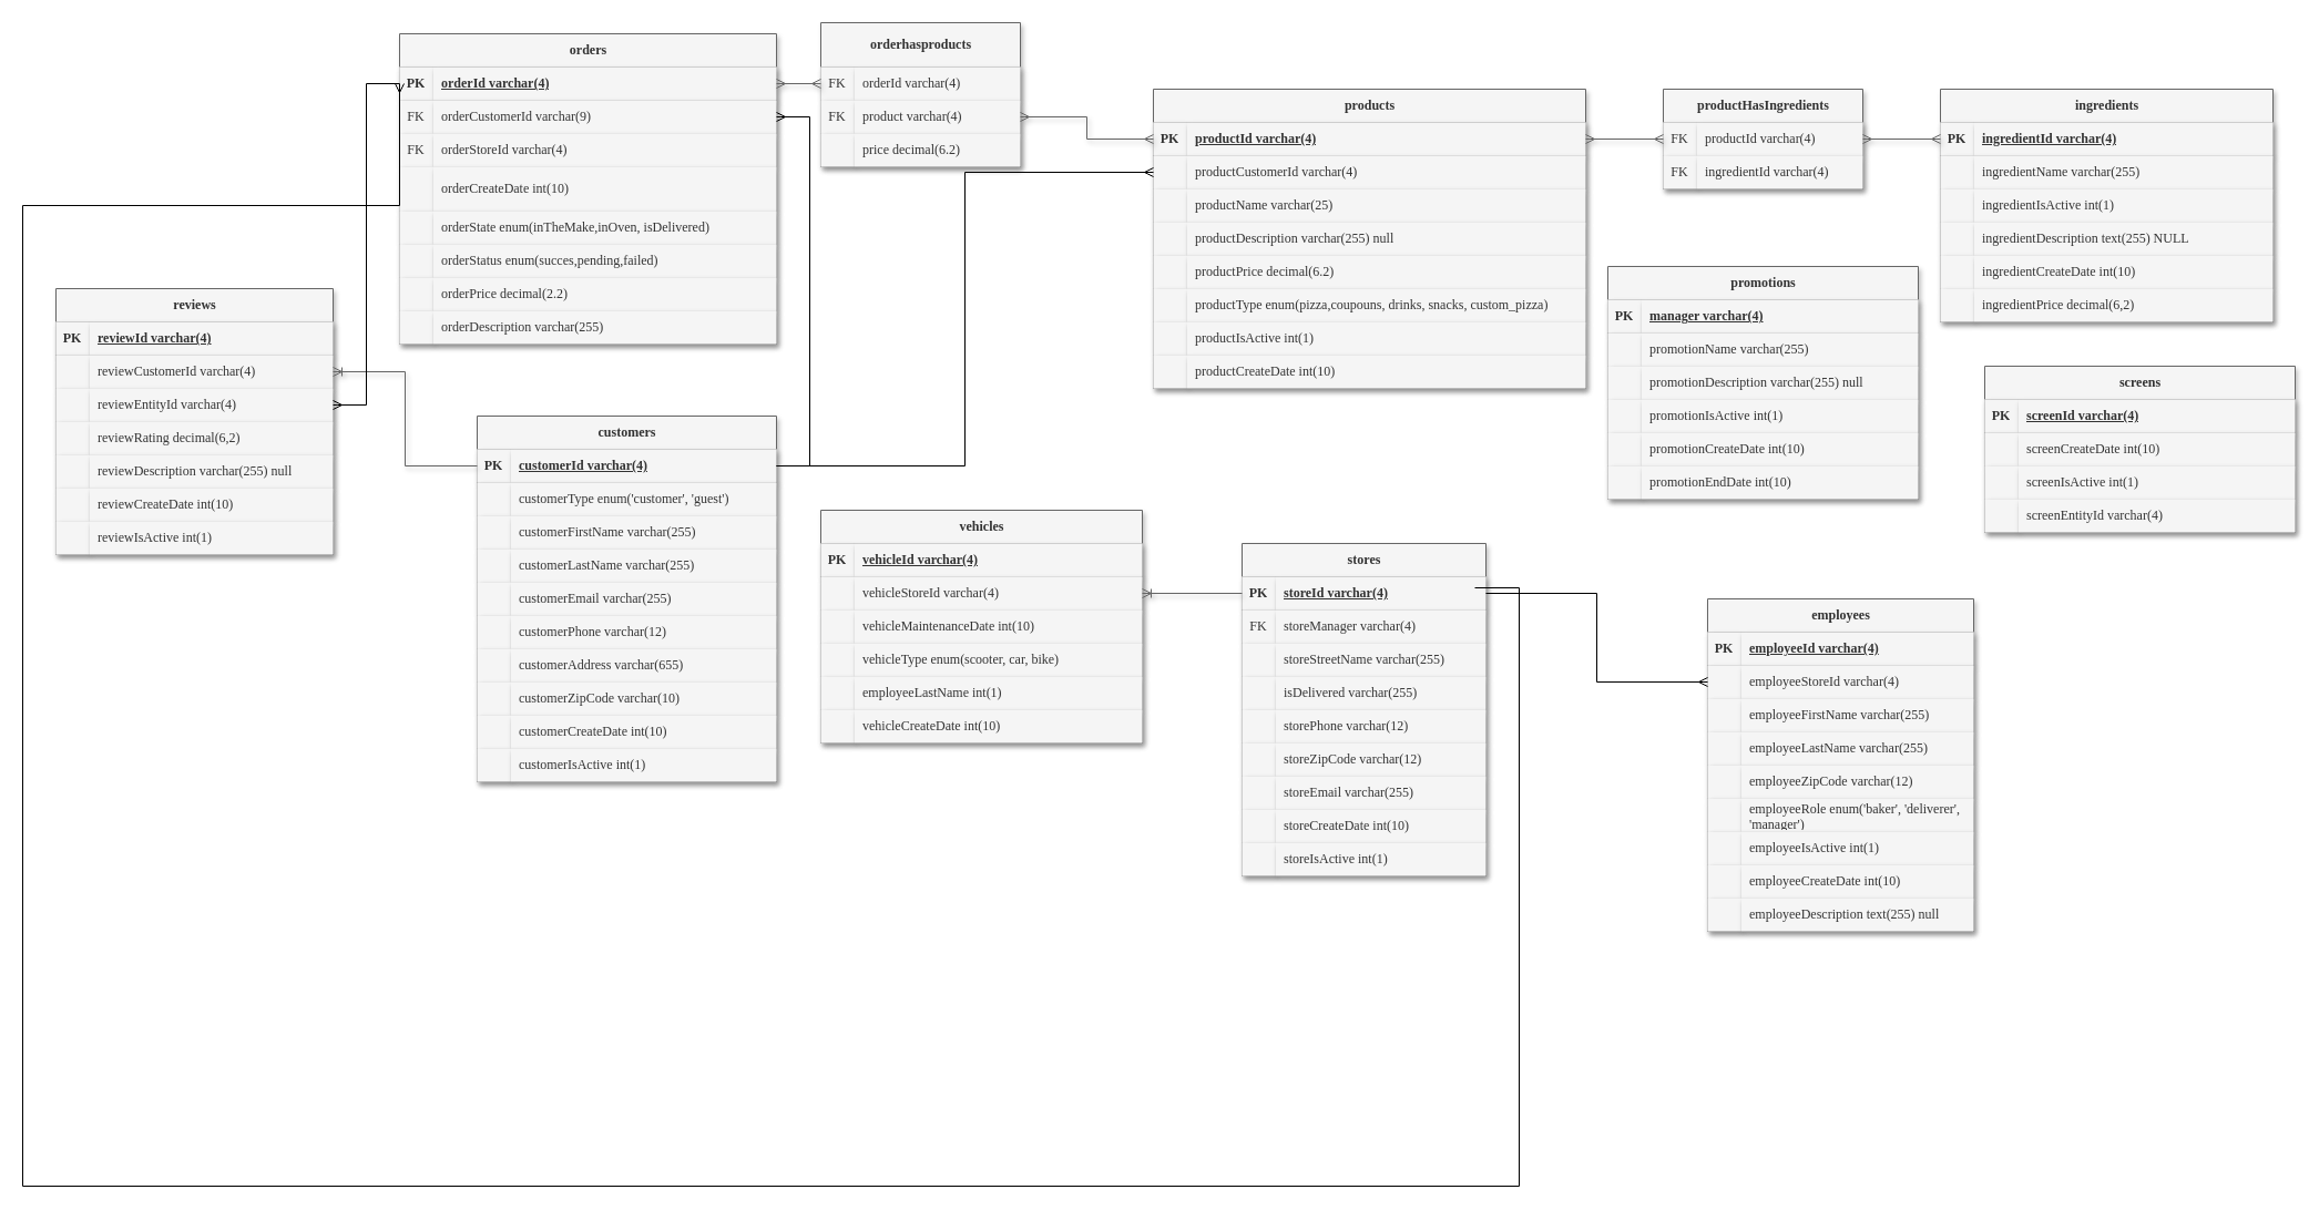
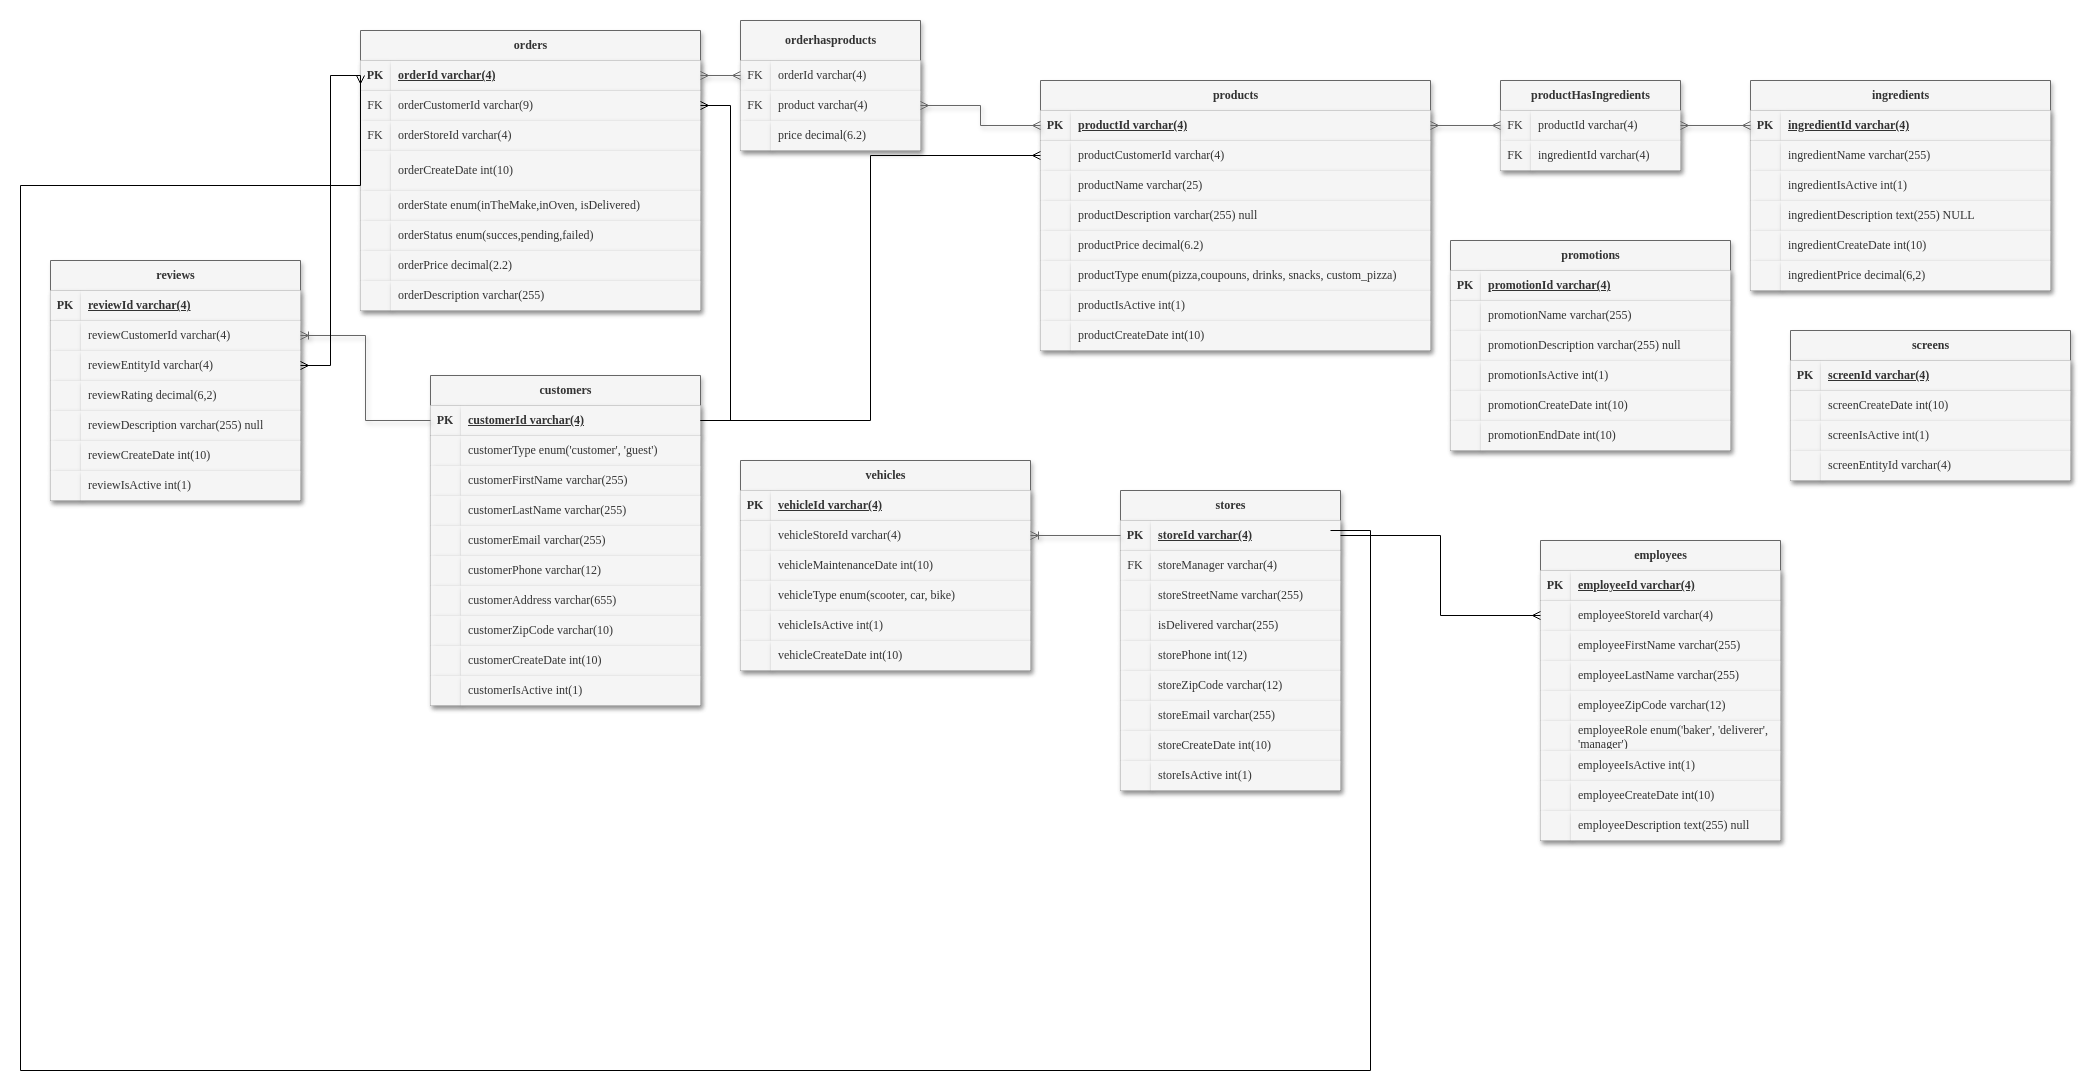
- <mxCell id="221" value="manager varchar(4)" style="shape=partialRectangle;connectable=0;fillColor=#f5f5f5;top=0;left=0;bottom=0;right=0;align=left;spacingLeft=6;fontStyle=5;overflow=hidden;whiteSpace=wrap;html=1;fontColor=#333333;strokeColor=#666666;shadow=1;fontFamily=Tahoma;" parent="219" vertex="1"><mxGeometry x="30" width="250" height="30" as="geometry"><mxRectangle width="250" height="30" as="alternateBounds" /></mxGeometry></mxCell>
+ <mxCell id="221" value="promotionId varchar(4)" style="shape=partialRectangle;connectable=0;fillColor=#f5f5f5;top=0;left=0;bottom=0;right=0;align=left;spacingLeft=6;fontStyle=5;overflow=hidden;whiteSpace=wrap;html=1;fontColor=#333333;strokeColor=#666666;shadow=1;fontFamily=Tahoma;" parent="219" vertex="1"><mxGeometry x="30" width="250" height="30" as="geometry"><mxRectangle width="250" height="30" as="alternateBounds" /></mxGeometry></mxCell>
- <mxCell id="195" value="employeeLastName int(1)" style="shape=partialRectangle;connectable=0;fillColor=#f5f5f5;top=0;left=0;bottom=0;right=0;align=left;spacingLeft=6;overflow=hidden;whiteSpace=wrap;html=1;fontColor=#333333;strokeColor=#666666;shadow=1;fontFamily=Tahoma;" parent="193" vertex="1"><mxGeometry x="30" width="260" height="30" as="geometry"><mxRectangle width="260" height="30" as="alternateBounds" /></mxGeometry></mxCell>
+ <mxCell id="195" value="vehicleIsActive int(1)" style="shape=partialRectangle;connectable=0;fillColor=#f5f5f5;top=0;left=0;bottom=0;right=0;align=left;spacingLeft=6;overflow=hidden;whiteSpace=wrap;html=1;fontColor=#333333;strokeColor=#666666;shadow=1;fontFamily=Tahoma;" parent="193" vertex="1"><mxGeometry x="30" width="260" height="30" as="geometry"><mxRectangle width="260" height="30" as="alternateBounds" /></mxGeometry></mxCell>
- <mxCell id="145" value="storePhone varchar(12)" style="shape=partialRectangle;connectable=0;fillColor=#f5f5f5;top=0;left=0;bottom=0;right=0;align=left;spacingLeft=6;overflow=hidden;whiteSpace=wrap;html=1;fontColor=#333333;strokeColor=#666666;shadow=1;fontFamily=Tahoma;" parent="143" vertex="1"><mxGeometry x="30" width="190" height="30" as="geometry"><mxRectangle width="190" height="30" as="alternateBounds" /></mxGeometry></mxCell>
+ <mxCell id="145" value="storePhone int(12)" style="shape=partialRectangle;connectable=0;fillColor=#f5f5f5;top=0;left=0;bottom=0;right=0;align=left;spacingLeft=6;overflow=hidden;whiteSpace=wrap;html=1;fontColor=#333333;strokeColor=#666666;shadow=1;fontFamily=Tahoma;" parent="143" vertex="1"><mxGeometry x="30" width="190" height="30" as="geometry"><mxRectangle width="190" height="30" as="alternateBounds" /></mxGeometry></mxCell>
